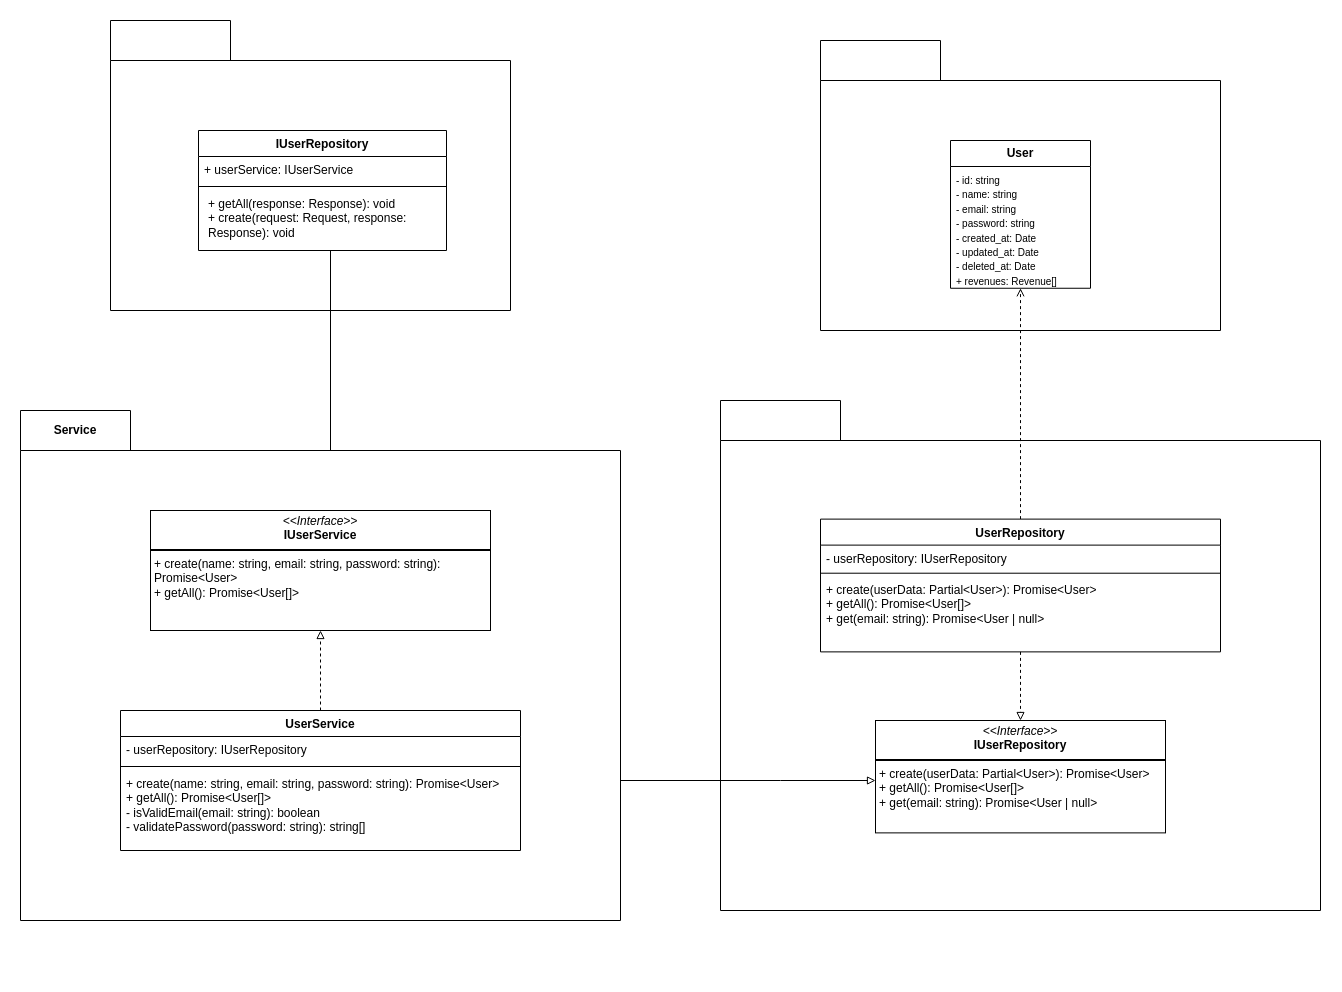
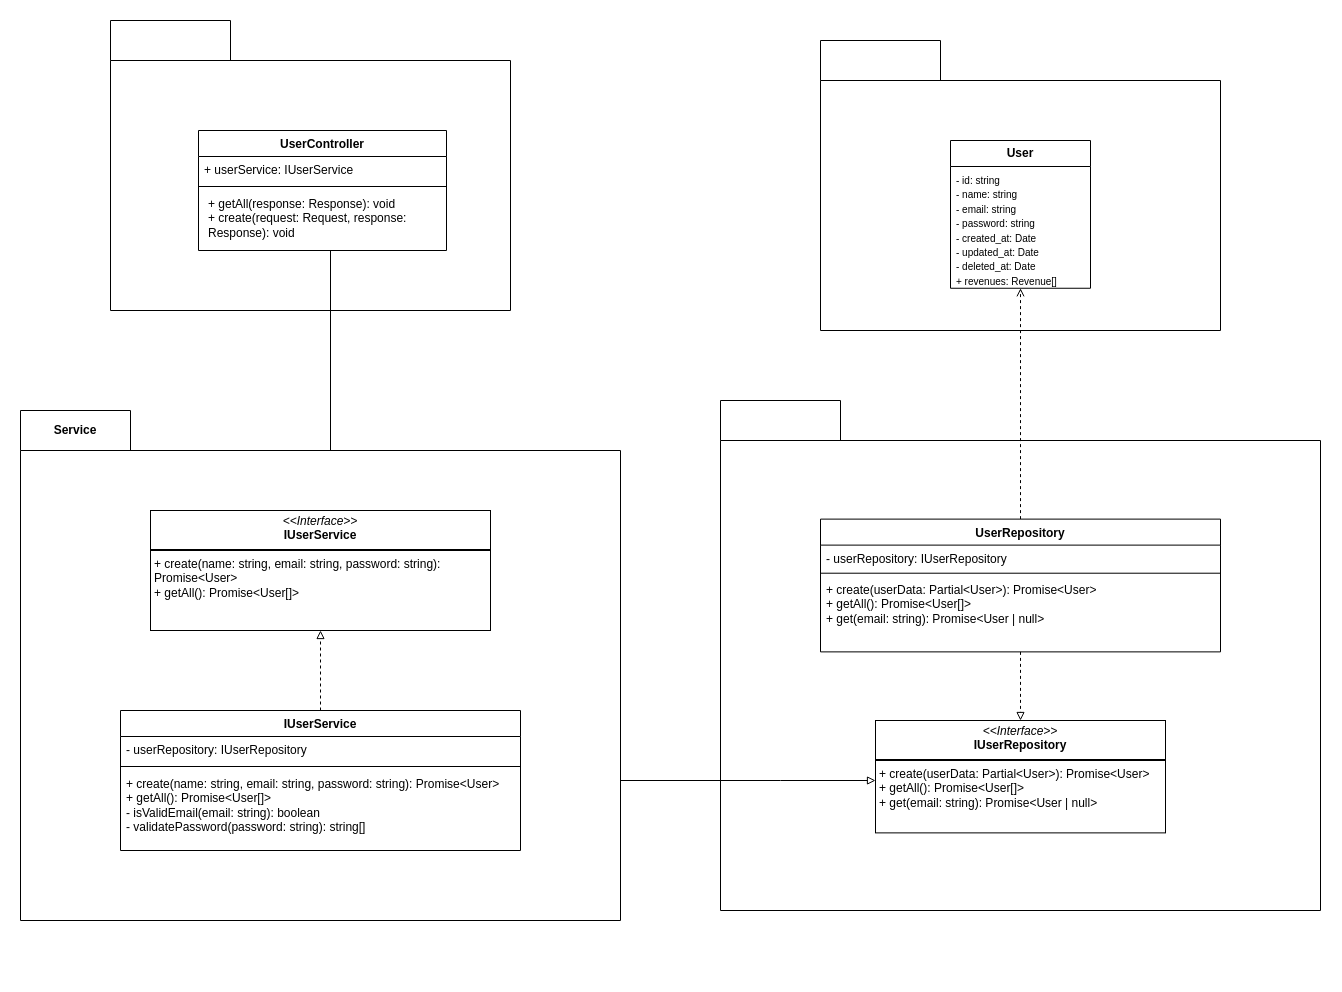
- <mxCell id="17" value="IUserRepository" style="swimlane;fontStyle=1;align=center;verticalAlign=top;childLayout=stackLayout;horizontal=1;startSize=26;horizontalStack=0;resizeParent=1;resizeParentMax=0;resizeLast=0;collapsible=1;marginBottom=0;whiteSpace=wrap;html=1;fontSize=12;" vertex="1" parent="15"><mxGeometry x="88" y="110" width="248" height="120" as="geometry" /></mxCell>
+ <mxCell id="17" value="UserController" style="swimlane;fontStyle=1;align=center;verticalAlign=top;childLayout=stackLayout;horizontal=1;startSize=26;horizontalStack=0;resizeParent=1;resizeParentMax=0;resizeLast=0;collapsible=1;marginBottom=0;whiteSpace=wrap;html=1;fontSize=12;" vertex="1" parent="15"><mxGeometry x="88" y="110" width="248" height="120" as="geometry" /></mxCell>
- <mxCell id="26" value="&lt;b&gt;UserService&lt;/b&gt;" style="swimlane;fontStyle=1;align=center;verticalAlign=top;childLayout=stackLayout;horizontal=1;startSize=26;horizontalStack=0;resizeParent=1;resizeParentMax=0;resizeLast=0;collapsible=1;marginBottom=0;whiteSpace=wrap;html=1;fontSize=12;" vertex="1" parent="1"><mxGeometry x="120" y="710" width="400" height="140" as="geometry" /></mxCell>
+ <mxCell id="26" value="&lt;b&gt;IUserService&lt;/b&gt;" style="swimlane;fontStyle=1;align=center;verticalAlign=top;childLayout=stackLayout;horizontal=1;startSize=26;horizontalStack=0;resizeParent=1;resizeParentMax=0;resizeLast=0;collapsible=1;marginBottom=0;whiteSpace=wrap;html=1;fontSize=12;" vertex="1" parent="1"><mxGeometry x="120" y="710" width="400" height="140" as="geometry" /></mxCell>
